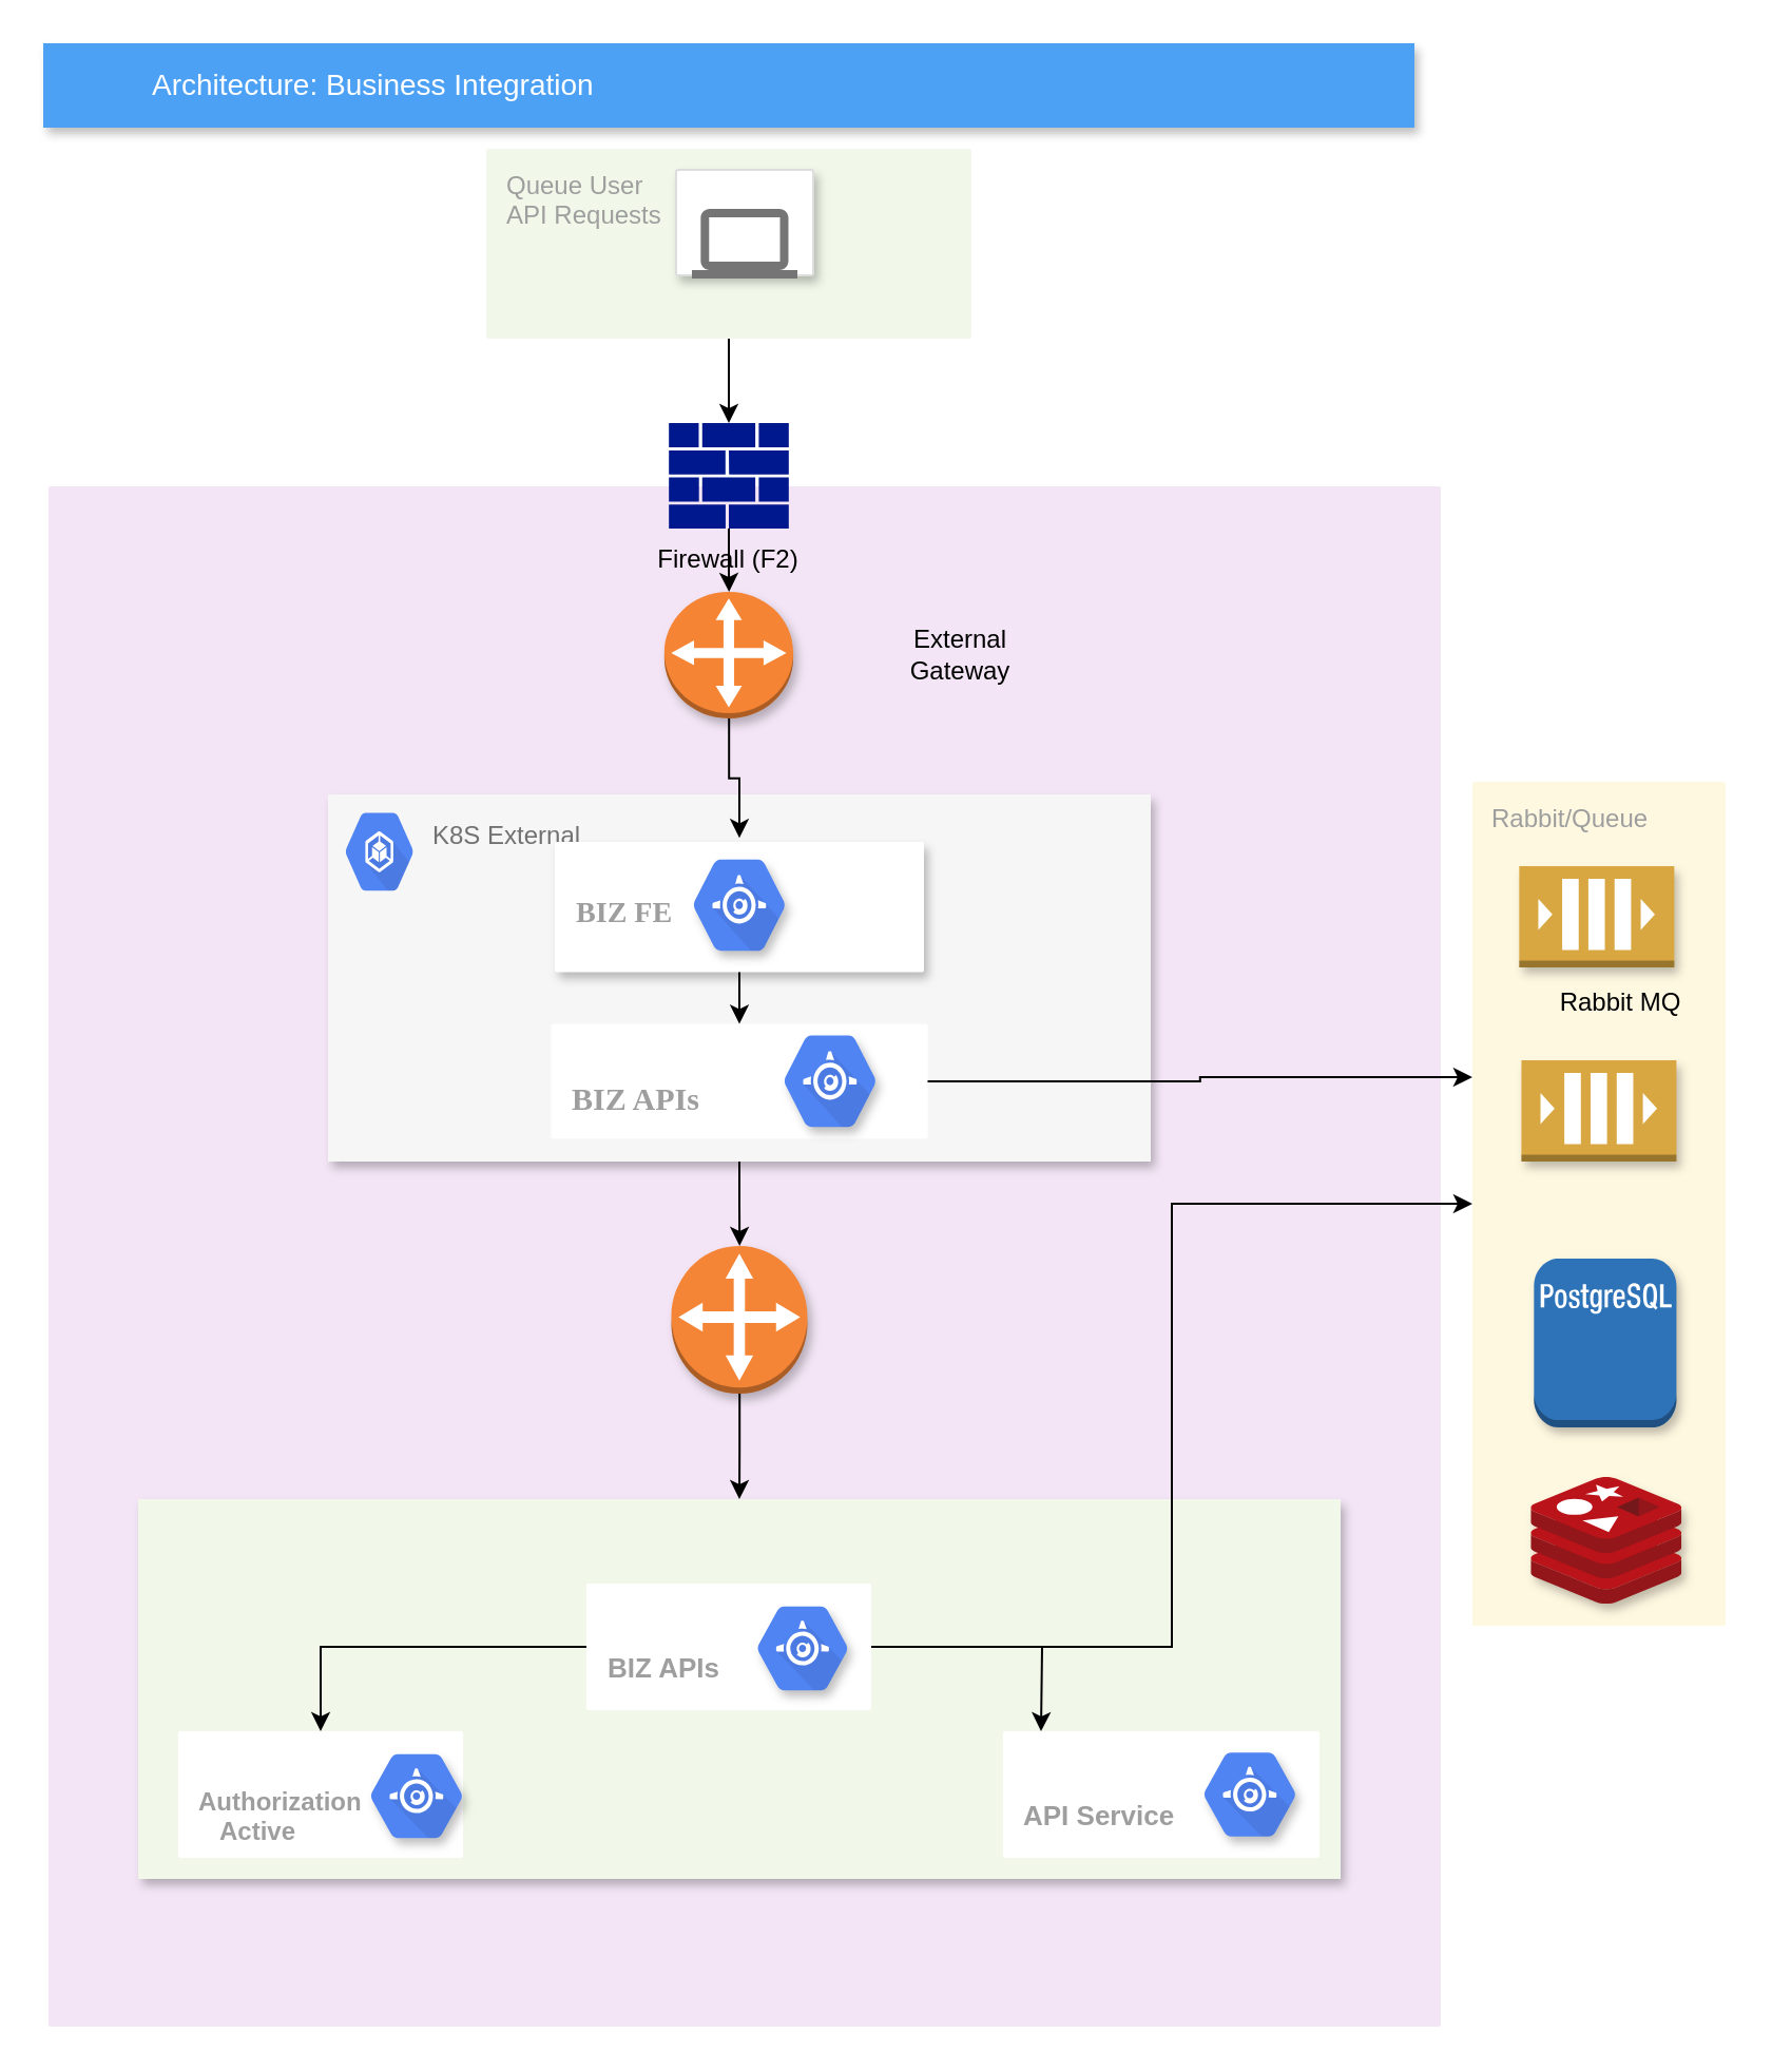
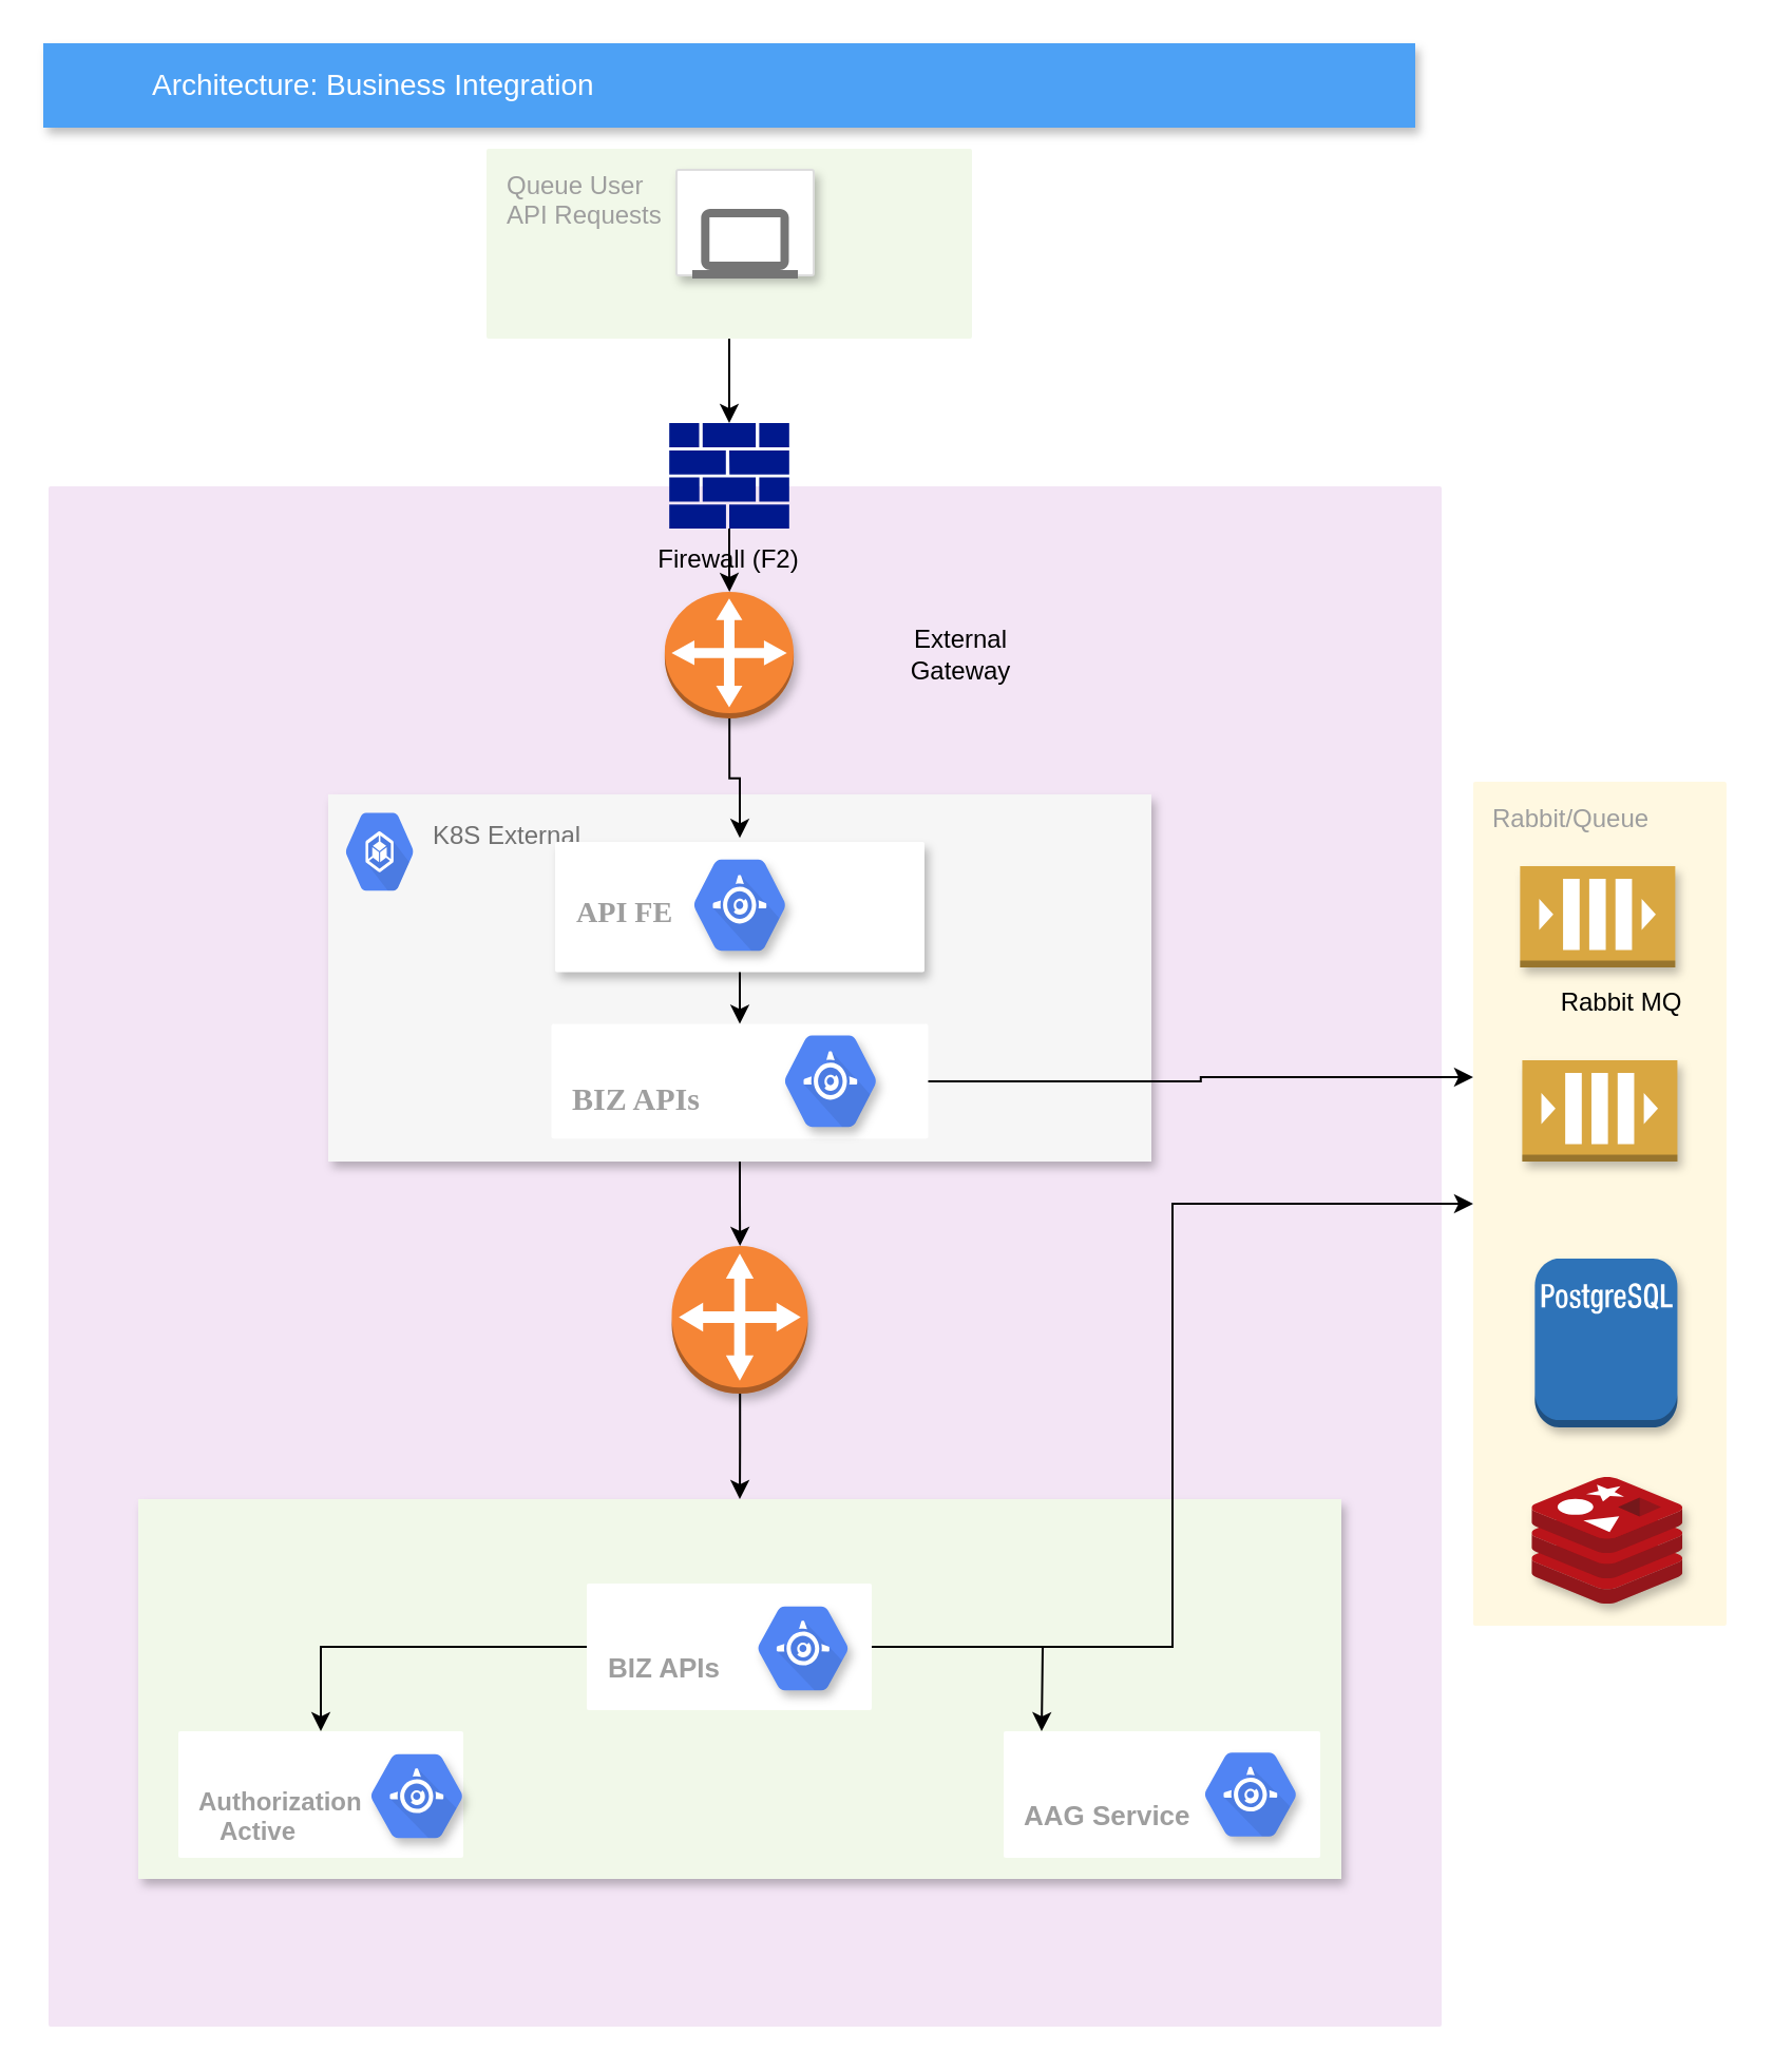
- <mxCell id="7" value="&lt;h3&gt;&lt;b&gt;&lt;font face=&quot;Times New Roman&quot;&gt;BIZ FE&lt;/font&gt;&lt;/b&gt;&lt;/h3&gt;" style="points=[[0,0,0],[0.25,0,0],[0.5,0,0],[0.75,0,0],[1,0,0],[1,0.25,0],[1,0.5,0],[1,0.75,0],[1,1,0],[0.75,1,0],[0.5,1,0],[0.25,1,0],[0,1,0],[0,0.75,0],[0,0.5,0],[0,0.25,0]];rounded=1;absoluteArcSize=1;arcSize=2;html=1;strokeColor=none;gradientColor=none;shadow=1;dashed=0;fontSize=12;fontColor=#9E9E9E;align=left;verticalAlign=top;spacing=10;spacingTop=-4;" parent="5" vertex="1"><mxGeometry x="107.5" y="22.564" width="175" height="61.716" as="geometry" /></mxCell>
+ <mxCell id="7" value="&lt;h3&gt;&lt;b&gt;&lt;font face=&quot;Times New Roman&quot;&gt;API FE&lt;/font&gt;&lt;/b&gt;&lt;/h3&gt;" style="points=[[0,0,0],[0.25,0,0],[0.5,0,0],[0.75,0,0],[1,0,0],[1,0.25,0],[1,0.5,0],[1,0.75,0],[1,1,0],[0.75,1,0],[0.5,1,0],[0.25,1,0],[0,1,0],[0,0.75,0],[0,0.5,0],[0,0.25,0]];rounded=1;absoluteArcSize=1;arcSize=2;html=1;strokeColor=none;gradientColor=none;shadow=1;dashed=0;fontSize=12;fontColor=#9E9E9E;align=left;verticalAlign=top;spacing=10;spacingTop=-4;" parent="5" vertex="1"><mxGeometry x="107.5" y="22.564" width="175" height="61.716" as="geometry" /></mxCell>
- <mxCell id="35" value="&lt;h5 style=&quot;font-size: 13px&quot;&gt;API Service&lt;/h5&gt;" style="points=[[0,0,0],[0.25,0,0],[0.5,0,0],[0.75,0,0],[1,0,0],[1,0.25,0],[1,0.5,0],[1,0.75,0],[1,1,0],[0.75,1,0],[0.5,1,0],[0.25,1,0],[0,1,0],[0,0.75,0],[0,0.5,0],[0,0.25,0]];rounded=1;absoluteArcSize=1;arcSize=2;html=1;strokeColor=none;gradientColor=none;shadow=0;dashed=0;fontSize=12;fontColor=#9E9E9E;align=left;verticalAlign=top;spacing=10;spacingTop=-4;glass=0;sketch=0;" parent="1" vertex="1"><mxGeometry x="475" y="820" width="150" height="60" as="geometry" /></mxCell>
+ <mxCell id="35" value="&lt;h5 style=&quot;font-size: 13px&quot;&gt;AAG Service&lt;/h5&gt;" style="points=[[0,0,0],[0.25,0,0],[0.5,0,0],[0.75,0,0],[1,0,0],[1,0.25,0],[1,0.5,0],[1,0.75,0],[1,1,0],[0.75,1,0],[0.5,1,0],[0.25,1,0],[0,1,0],[0,0.75,0],[0,0.5,0],[0,0.25,0]];rounded=1;absoluteArcSize=1;arcSize=2;html=1;strokeColor=none;gradientColor=none;shadow=0;dashed=0;fontSize=12;fontColor=#9E9E9E;align=left;verticalAlign=top;spacing=10;spacingTop=-4;glass=0;sketch=0;" parent="1" vertex="1"><mxGeometry x="475" y="820" width="150" height="60" as="geometry" /></mxCell>
